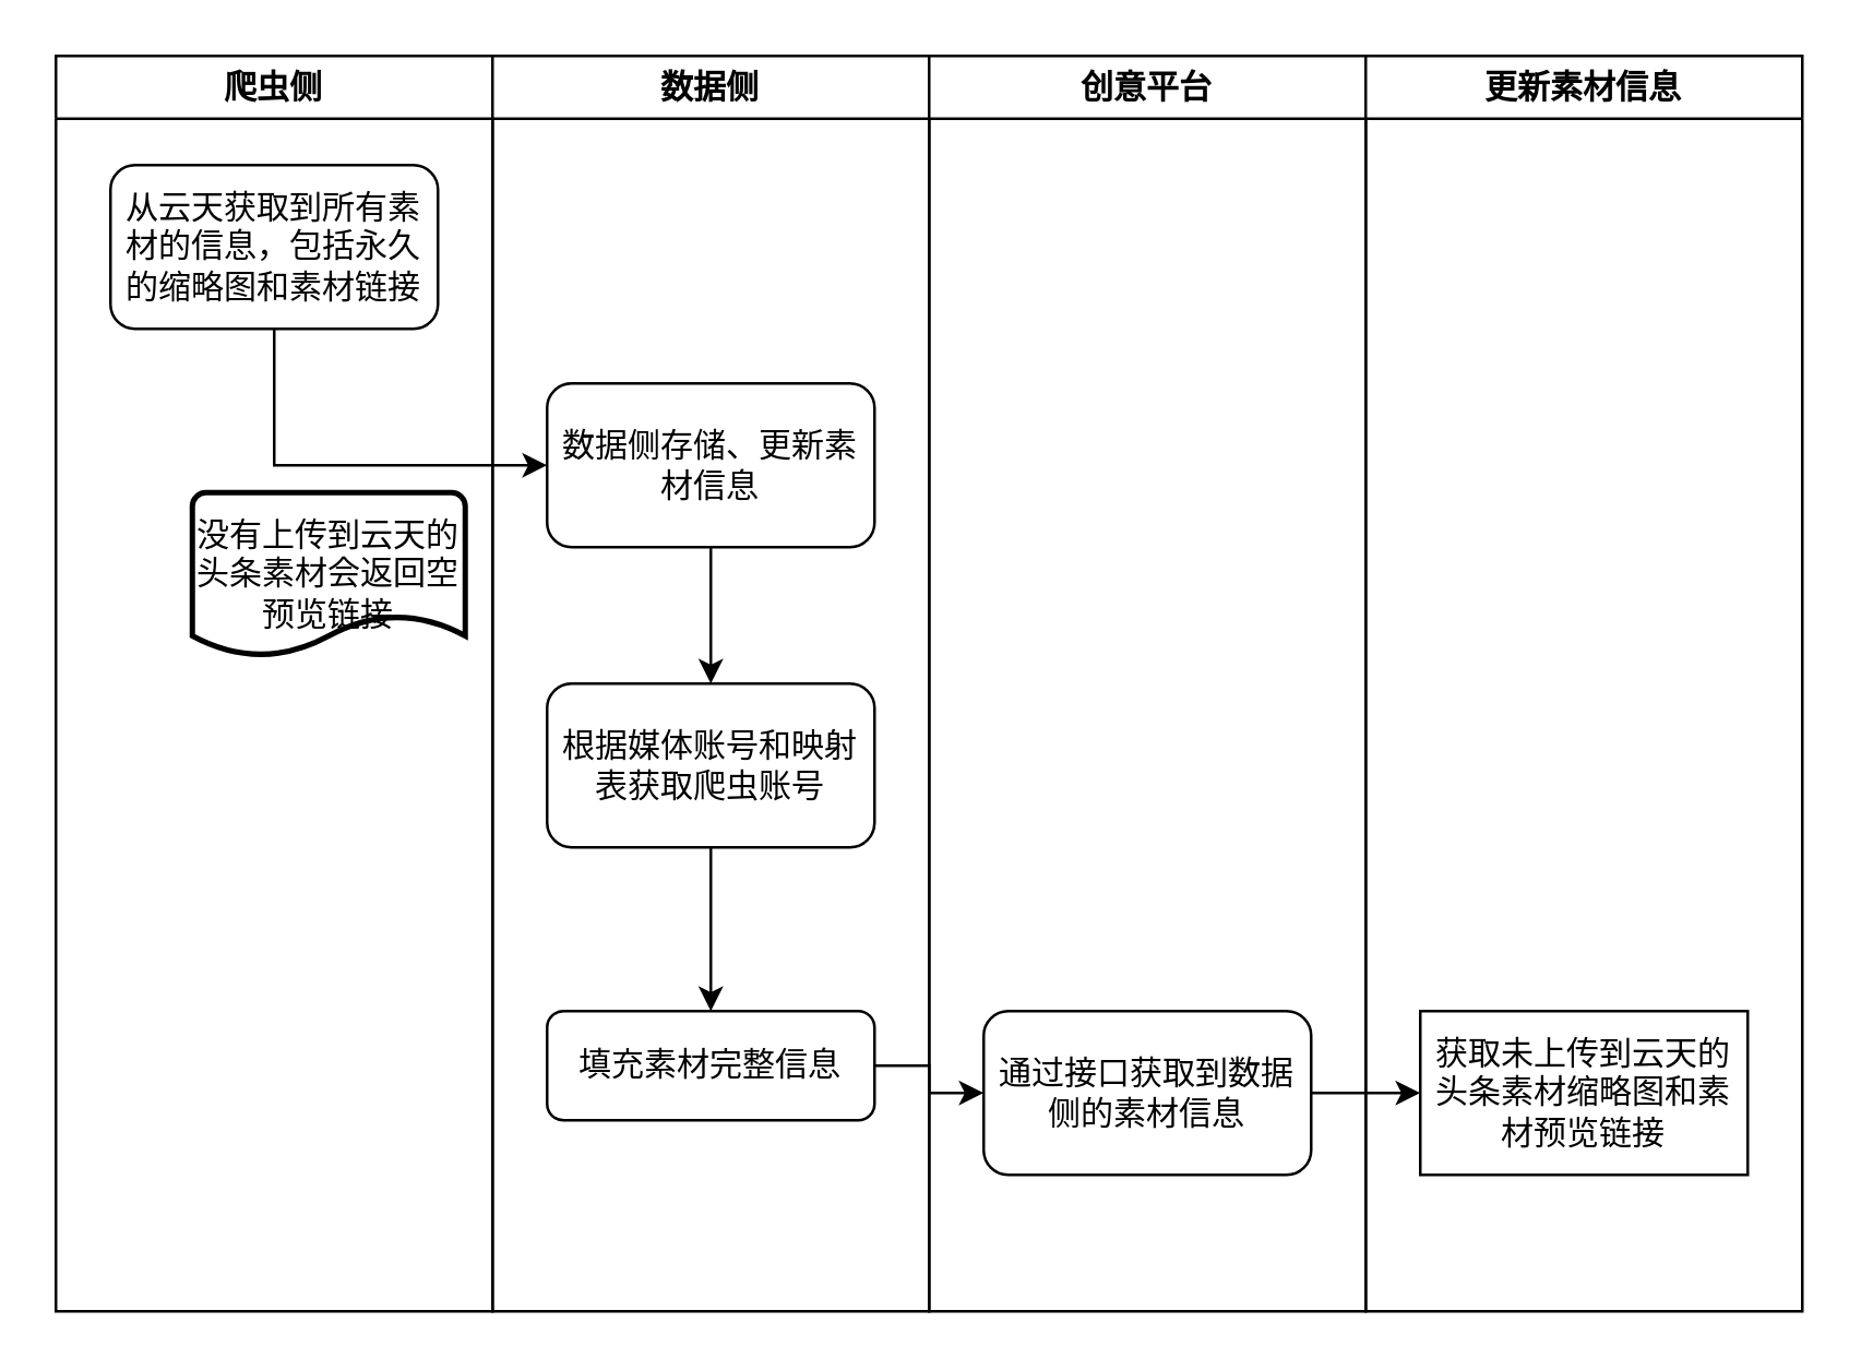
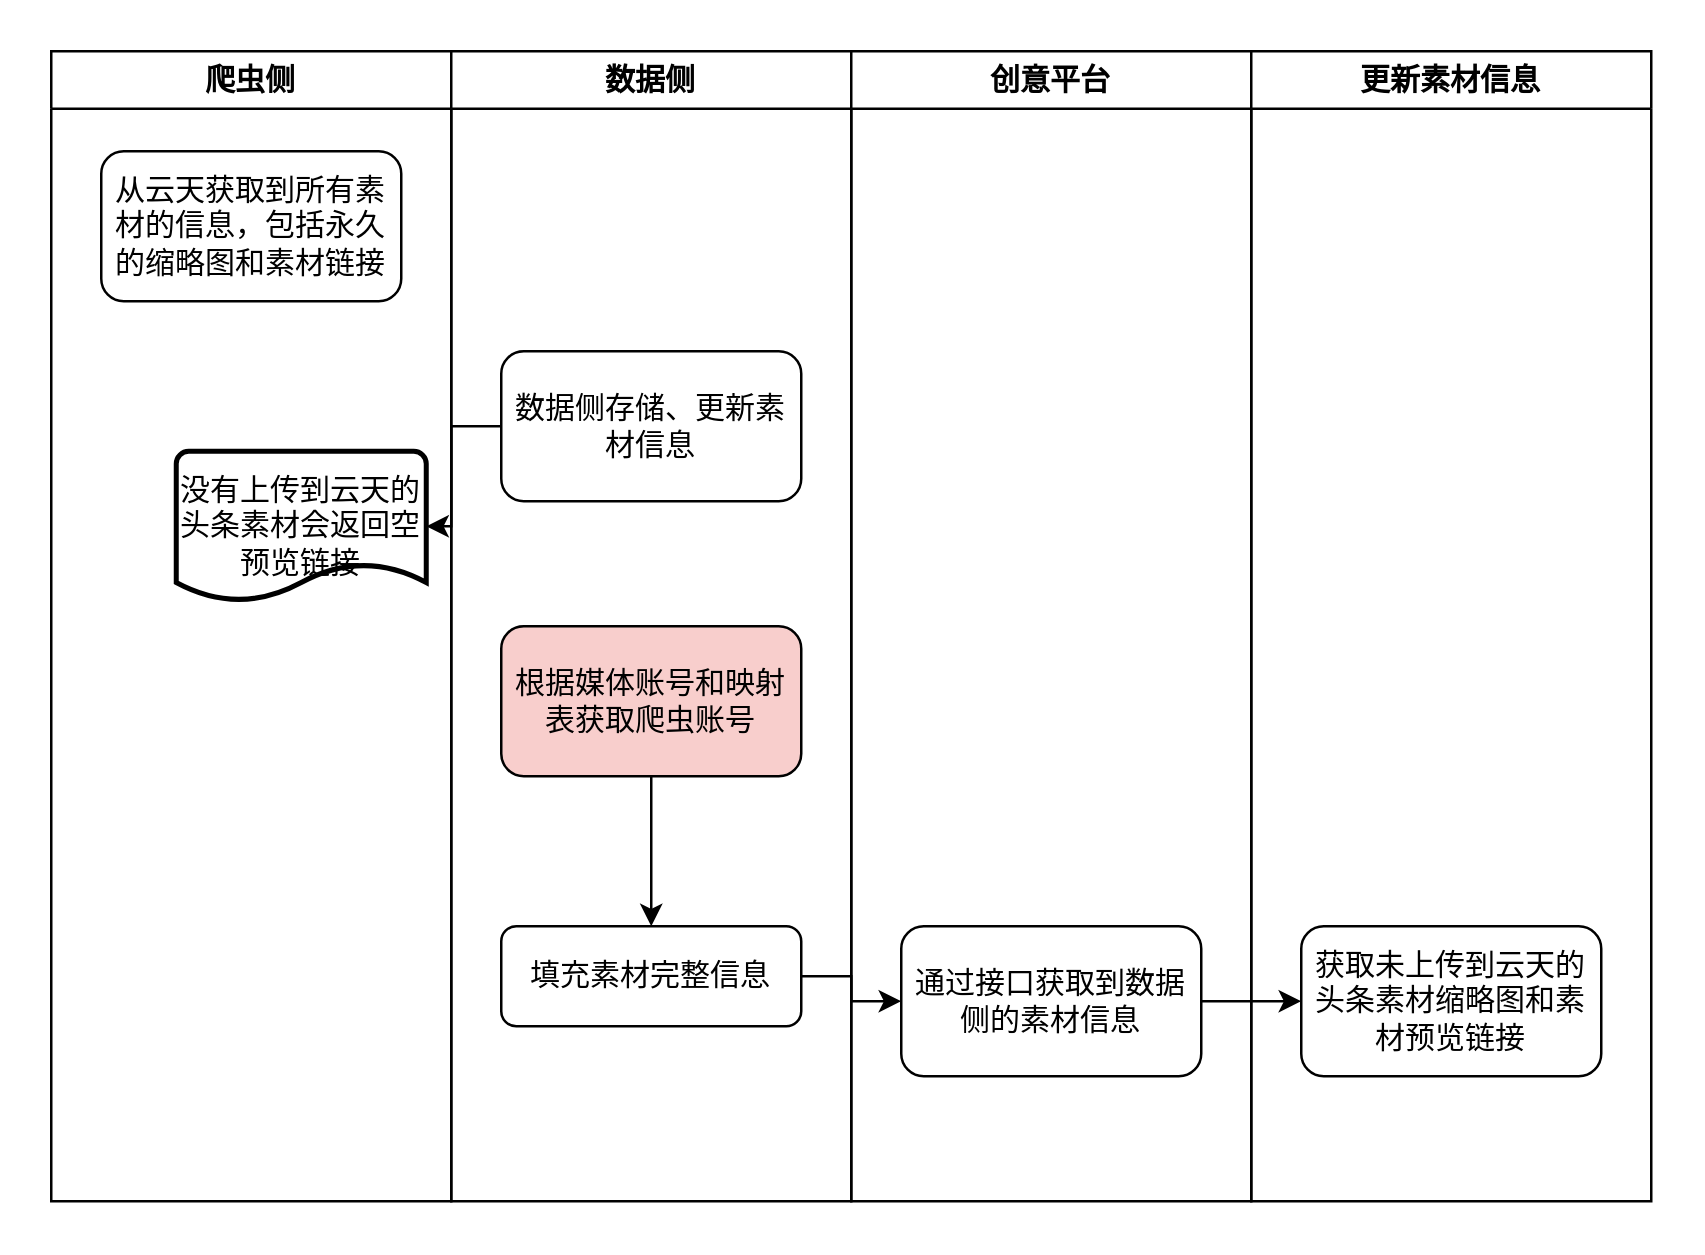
- <mxCell id="15" style="edgeStyle=orthogonalEdgeStyle;rounded=0;orthogonalLoop=1;jettySize=auto;html=1;entryX=0;entryY=0.5;entryDx=0;entryDy=0;" edge="1" parent="1" source="3" target="7"><mxGeometry relative="1" as="geometry"><Array as="points"><mxPoint x="100" y="170" /></Array></mxGeometry></mxCell>
- <mxCell id="6" style="edgeStyle=orthogonalEdgeStyle;rounded=0;orthogonalLoop=1;jettySize=auto;html=1;" edge="1" parent="5" source="7" target="9"><mxGeometry relative="1" as="geometry" /></mxCell>
+ <mxCell id="6" style="edgeStyle=orthogonalEdgeStyle;rounded=0;orthogonalLoop=1;jettySize=auto;html=1;" edge="1" parent="5" source="7" target="4"><mxGeometry relative="1" as="geometry" /></mxCell>
- <mxCell id="9" value="根据媒体账号和映射表获取爬虫账号" style="rounded=1;whiteSpace=wrap;html=1;" vertex="1" parent="5"><mxGeometry x="20" y="230" width="120" height="60" as="geometry" /></mxCell>
+ <mxCell id="9" value="根据媒体账号和映射表获取爬虫账号" style="rounded=1;whiteSpace=wrap;html=1;fillColor=#f8cecc;" vertex="1" parent="5"><mxGeometry x="20" y="230" width="120" height="60" as="geometry" /></mxCell>
- <mxCell id="14" value="获取未上传到云天的头条素材缩略图和素材预览链接" style="whiteSpace=wrap;html=1;rounded=0;" vertex="1" parent="13"><mxGeometry x="20" y="350" width="120" height="60" as="geometry" /></mxCell>
+ <mxCell id="14" value="获取未上传到云天的头条素材缩略图和素材预览链接" style="rounded=1;whiteSpace=wrap;html=1;" vertex="1" parent="13"><mxGeometry x="20" y="350" width="120" height="60" as="geometry" /></mxCell>
